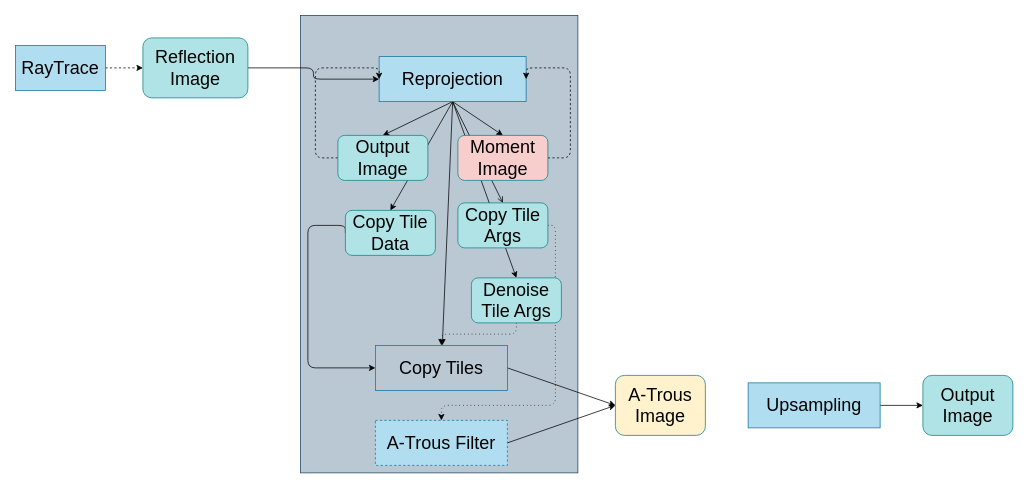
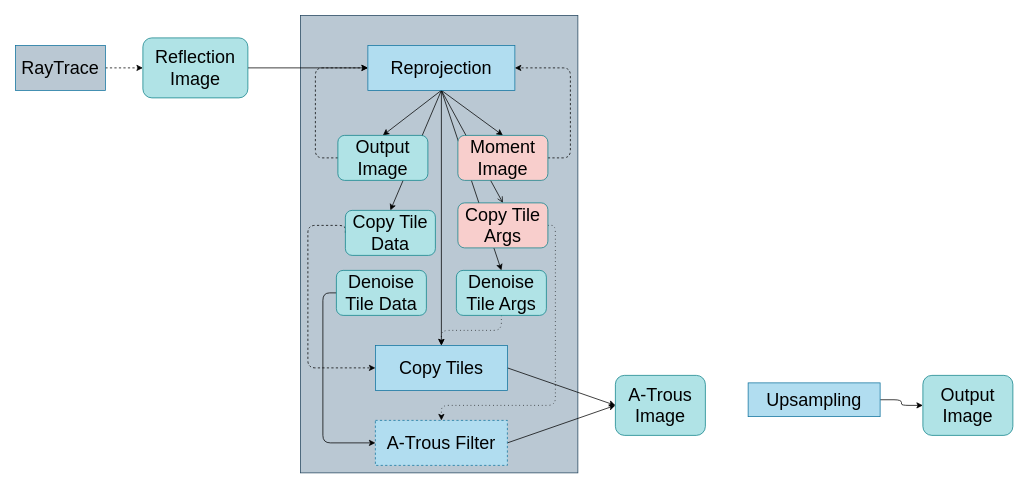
- <mxCell id="31" value="&lt;font style=&quot;font-size: 24px;&quot;&gt;RayTrace&lt;/font&gt;" style="rounded=0;whiteSpace=wrap;html=1;fillColor=#b1ddf0;strokeColor=#10739e;" vertex="1" parent="1"><mxGeometry x="20" y="60" width="120" height="60" as="geometry" /></mxCell>
+ <mxCell id="31" value="&lt;font style=&quot;font-size: 24px;&quot;&gt;RayTrace&lt;/font&gt;" style="rounded=0;whiteSpace=wrap;html=1;fillColor=#bac8d3;strokeColor=#10739e;" vertex="1" parent="1"><mxGeometry x="20" y="60" width="120" height="60" as="geometry" /></mxCell>
- <mxCell id="9" value="Reprojection" style="rounded=0;whiteSpace=wrap;html=1;fontSize=24;fillColor=#b1ddf0;strokeColor=#10739e;" vertex="1" parent="1"><mxGeometry x="505" y="75" width="196" height="60" as="geometry" /></mxCell>
+ <mxCell id="9" value="Reprojection" style="rounded=0;whiteSpace=wrap;html=1;fontSize=24;fillColor=#b1ddf0;strokeColor=#10739e;" vertex="1" parent="1"><mxGeometry x="490" y="60" width="196" height="60" as="geometry" /></mxCell>
- <mxCell id="23" value="Copy Tile Args" style="rounded=1;whiteSpace=wrap;html=1;fontSize=24;fillColor=#b0e3e6;strokeColor=#0e8088;" vertex="1" parent="1"><mxGeometry x="610" y="270" width="120" height="60" as="geometry" /></mxCell>
+ <mxCell id="23" value="Copy Tile Args" style="rounded=1;whiteSpace=wrap;html=1;fontSize=24;fillColor=#f8cecc;strokeColor=#0e8088;" vertex="1" parent="1"><mxGeometry x="610" y="270" width="120" height="60" as="geometry" /></mxCell>
+ <mxCell id="24" style="edgeStyle=orthogonalEdgeStyle;html=1;exitX=0;exitY=0.5;exitDx=0;exitDy=0;entryX=0;entryY=0.5;entryDx=0;entryDy=0;fontSize=24;" edge="1" parent="1" source="25" target="13"><mxGeometry relative="1" as="geometry"><Array as="points"><mxPoint x="430" y="390" /><mxPoint x="430" y="590" /></Array></mxGeometry></mxCell>
+ <mxCell id="25" value="Denoise Tile Data" style="rounded=1;whiteSpace=wrap;html=1;fontSize=24;fillColor=#b0e3e6;strokeColor=#0e8088;" vertex="1" parent="1"><mxGeometry x="448" y="360" width="120" height="60" as="geometry" /></mxCell>
- <mxCell id="27" value="Denoise Tile Args" style="rounded=1;whiteSpace=wrap;html=1;fontSize=24;fillColor=#b0e3e6;strokeColor=#0e8088;" vertex="1" parent="1"><mxGeometry x="628" y="370" width="120" height="60" as="geometry" /></mxCell>
+ <mxCell id="27" value="Denoise Tile Args" style="rounded=1;whiteSpace=wrap;html=1;fontSize=24;fillColor=#b0e3e6;strokeColor=#0e8088;" vertex="1" parent="1"><mxGeometry x="608" y="360" width="120" height="60" as="geometry" /></mxCell>
- <mxCell id="20" style="edgeStyle=orthogonalEdgeStyle;html=1;exitX=0;exitY=0.5;exitDx=0;exitDy=0;entryX=0;entryY=0.5;entryDx=0;entryDy=0;fontSize=24;" edge="1" parent="1" source="21" target="11"><mxGeometry relative="1" as="geometry"><Array as="points"><mxPoint x="410" y="300" /><mxPoint x="410" y="490" /></Array></mxGeometry></mxCell>
+ <mxCell id="20" style="edgeStyle=orthogonalEdgeStyle;html=1;exitX=0;exitY=0.5;exitDx=0;exitDy=0;entryX=0;entryY=0.5;entryDx=0;entryDy=0;fontSize=24;dashed=1;" edge="1" parent="1" source="21" target="11"><mxGeometry relative="1" as="geometry"><Array as="points"><mxPoint x="410" y="300" /><mxPoint x="410" y="490" /></Array></mxGeometry></mxCell>
- <mxCell id="11" value="Copy Tiles" style="rounded=0;whiteSpace=wrap;html=1;fontSize=24;fillColor=#bac8d3;strokeColor=#10739e;" vertex="1" parent="1"><mxGeometry x="500" y="460" width="176" height="60" as="geometry" /></mxCell>
+ <mxCell id="11" value="Copy Tiles" style="rounded=0;whiteSpace=wrap;html=1;fontSize=24;fillColor=#b1ddf0;strokeColor=#10739e;" vertex="1" parent="1"><mxGeometry x="500" y="460" width="176" height="60" as="geometry" /></mxCell>
- <mxCell id="28" value="A-Trous&lt;br&gt;Image" style="rounded=1;whiteSpace=wrap;html=1;fontSize=24;fillColor=#fff2cc;strokeColor=#0e8088;" vertex="1" parent="1"><mxGeometry x="820" y="500" width="120" height="80" as="geometry" /></mxCell>
+ <mxCell id="28" value="A-Trous&lt;br&gt;Image" style="rounded=1;whiteSpace=wrap;html=1;fontSize=24;fillColor=#b0e3e6;strokeColor=#0e8088;" vertex="1" parent="1"><mxGeometry x="820" y="500" width="120" height="80" as="geometry" /></mxCell>
- <mxCell id="15" value="Upsampling" style="rounded=0;whiteSpace=wrap;html=1;fontSize=24;fillColor=#b1ddf0;strokeColor=#10739e;" vertex="1" parent="1"><mxGeometry x="997" y="510" width="176" height="60" as="geometry" /></mxCell>
+ <mxCell id="15" value="Upsampling" style="rounded=0;whiteSpace=wrap;html=1;fontSize=24;fillColor=#b1ddf0;strokeColor=#10739e;" vertex="1" parent="1"><mxGeometry x="997" y="510" width="176" height="45" as="geometry" /></mxCell>
